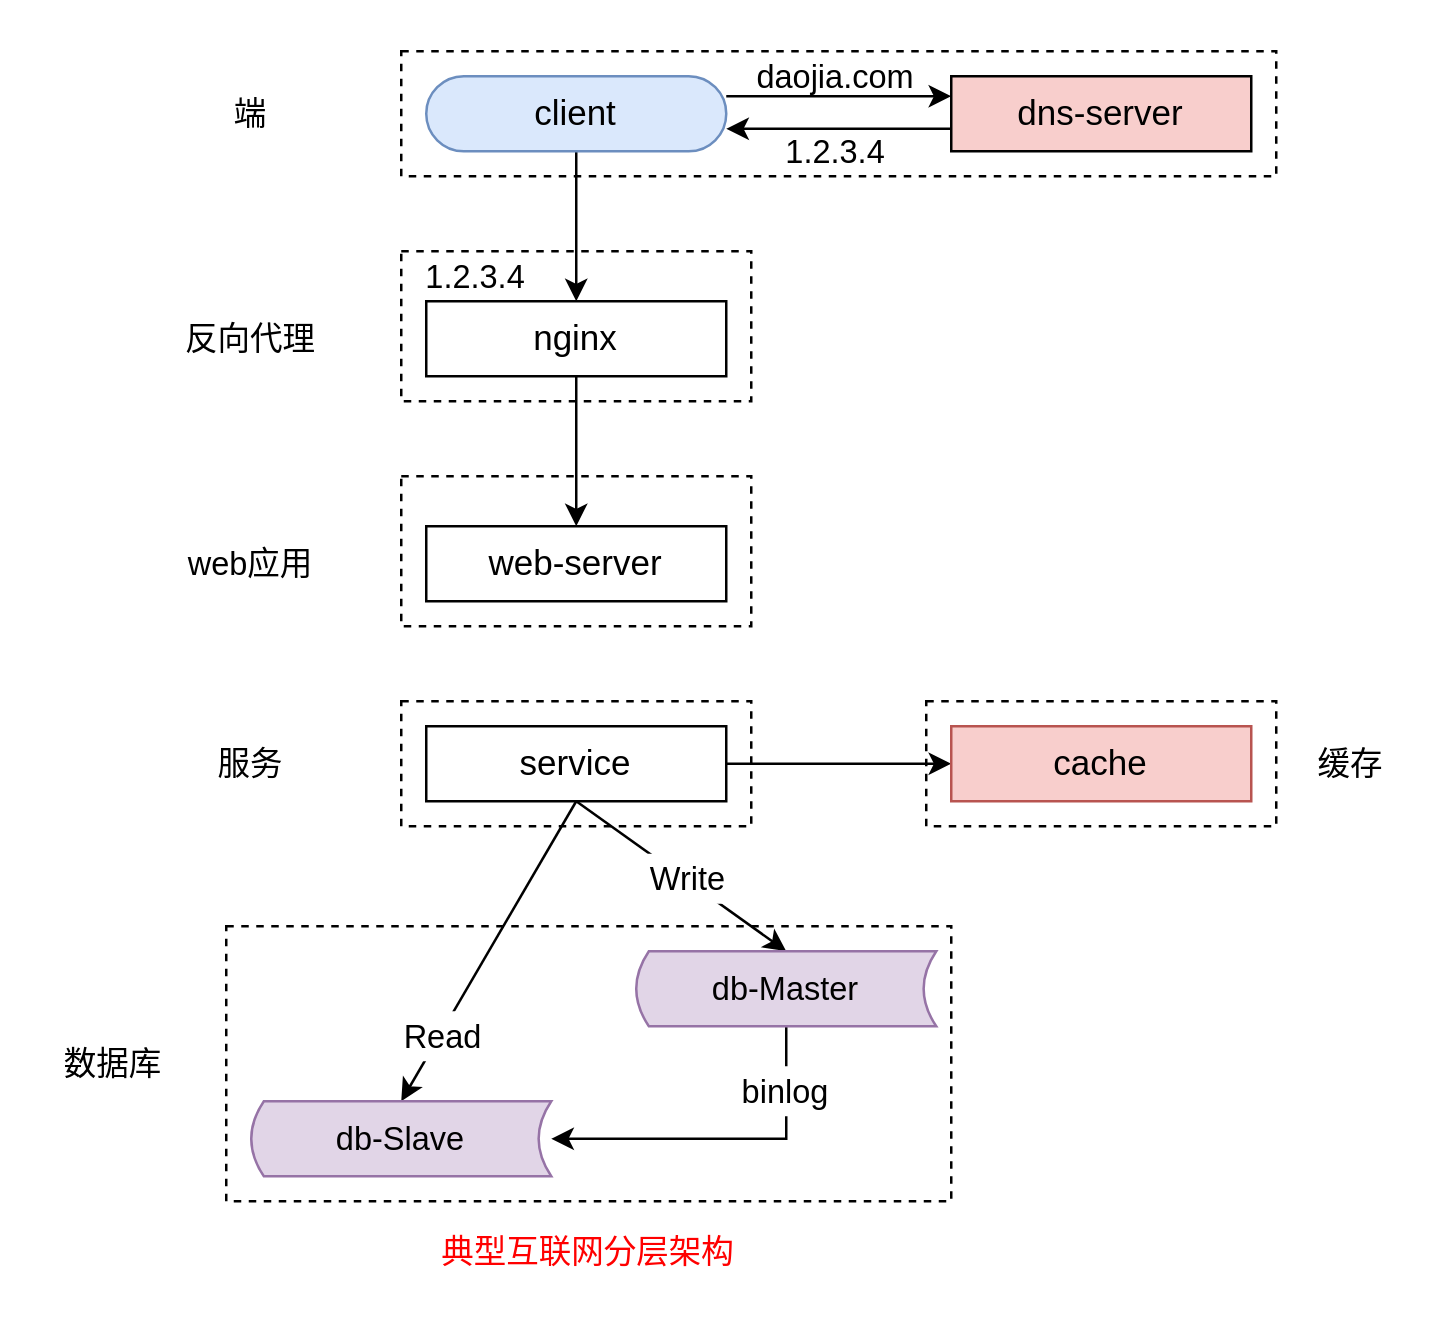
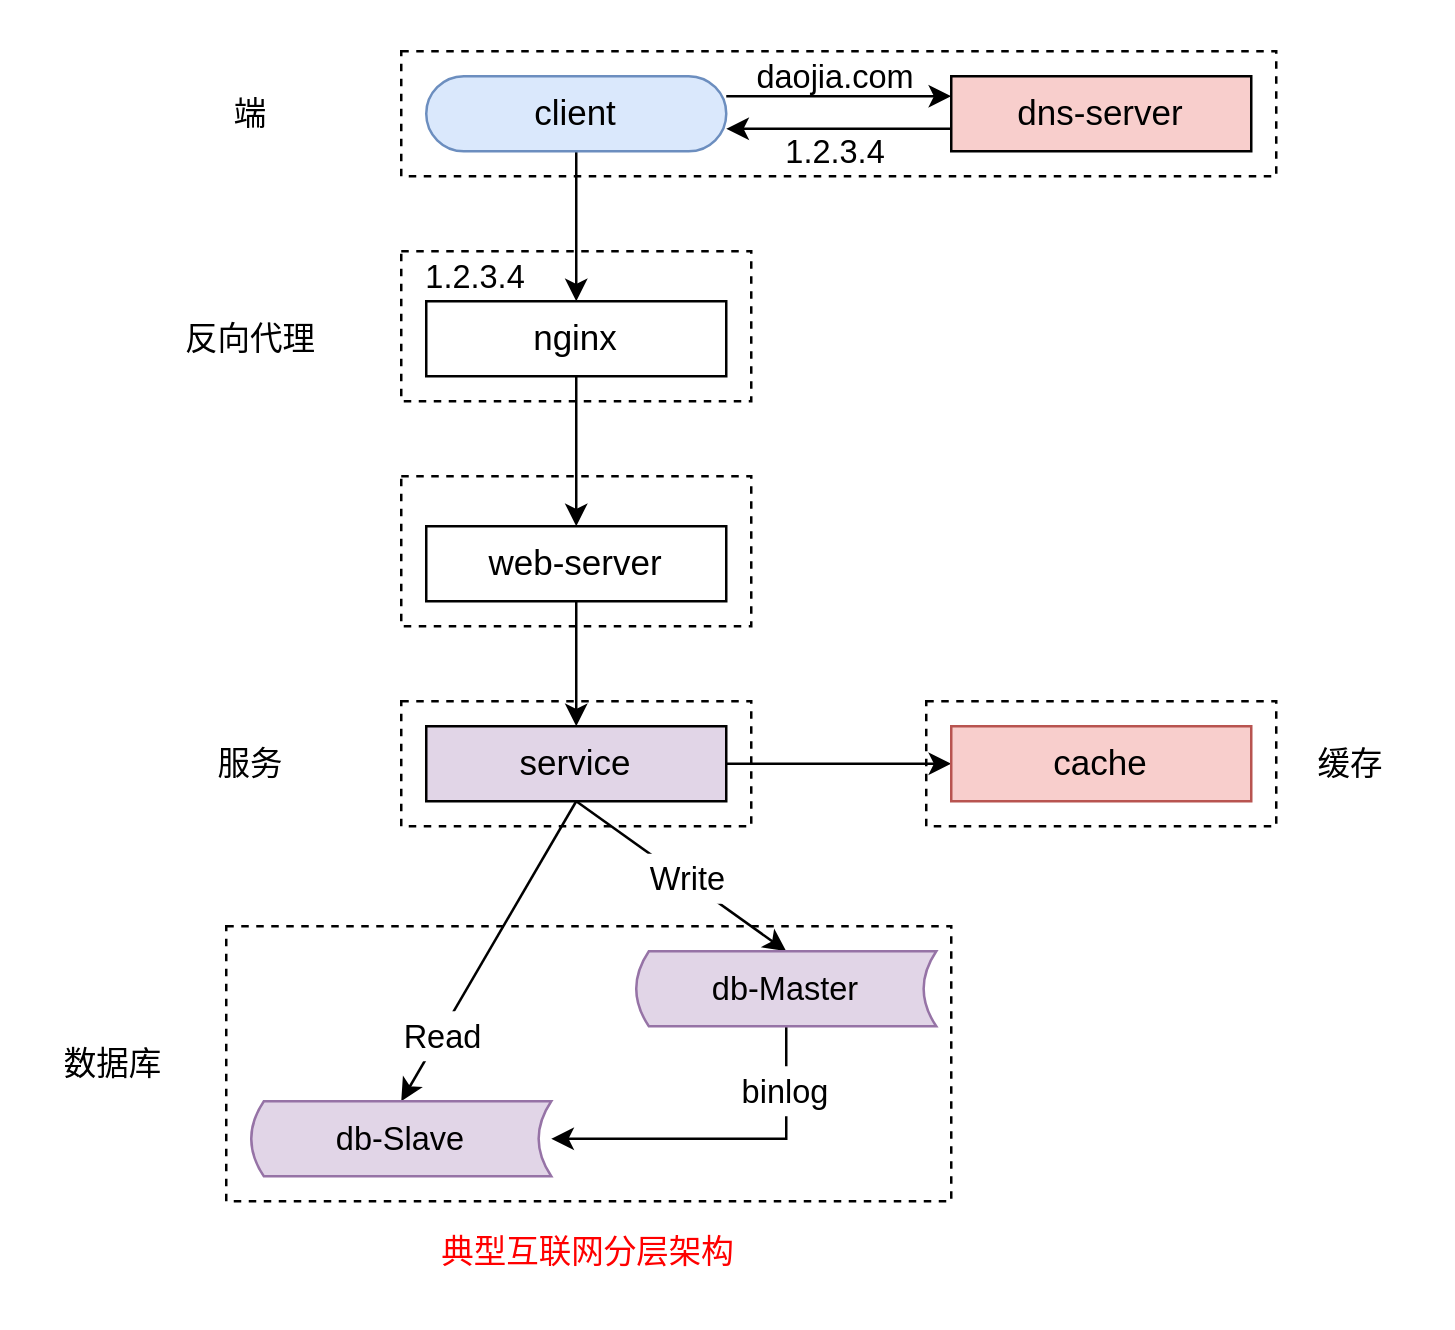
- <mxCell id="33" value="web应用" style="text;html=1;strokeColor=none;fillColor=none;align=center;verticalAlign=middle;whiteSpace=wrap;rounded=0;dashed=1;fontFamily=Helvetica;fontSize=13;" vertex="1" parent="1"><mxGeometry x="70" y="215" width="60" height="20" as="geometry" /></mxCell>
+ <mxCell id="17" style="edgeStyle=orthogonalEdgeStyle;rounded=0;orthogonalLoop=1;jettySize=auto;html=1;exitX=0.5;exitY=1;exitDx=0;exitDy=0;entryX=0.5;entryY=0;entryDx=0;entryDy=0;fontFamily=Helvetica;fontSize=13;" edge="1" parent="1" source="18" target="22"><mxGeometry relative="1" as="geometry" /></mxCell>
- <mxCell id="22" value="service" style="rounded=0;whiteSpace=wrap;html=1;fontFamily=Helvetica;fontSize=14;" vertex="1" parent="1"><mxGeometry x="170" y="290" width="120" height="30" as="geometry" /></mxCell>
+ <mxCell id="22" value="service" style="rounded=0;whiteSpace=wrap;html=1;fontFamily=Helvetica;fontSize=14;fillColor=#e1d5e7;" vertex="1" parent="1"><mxGeometry x="170" y="290" width="120" height="30" as="geometry" /></mxCell>
